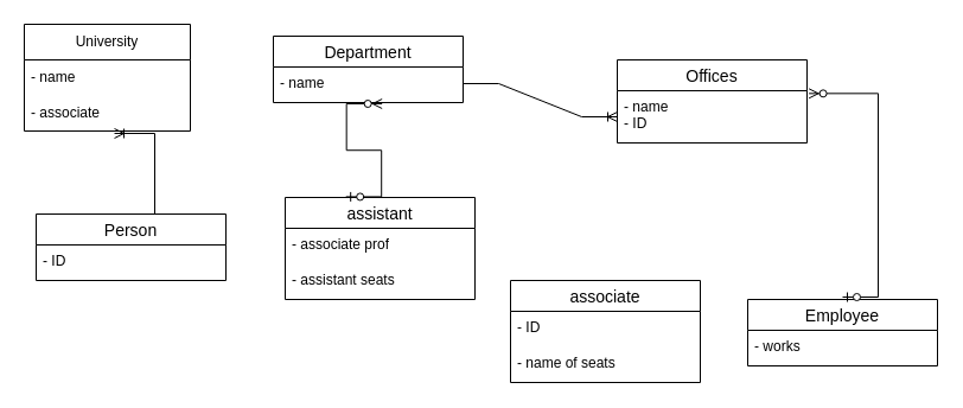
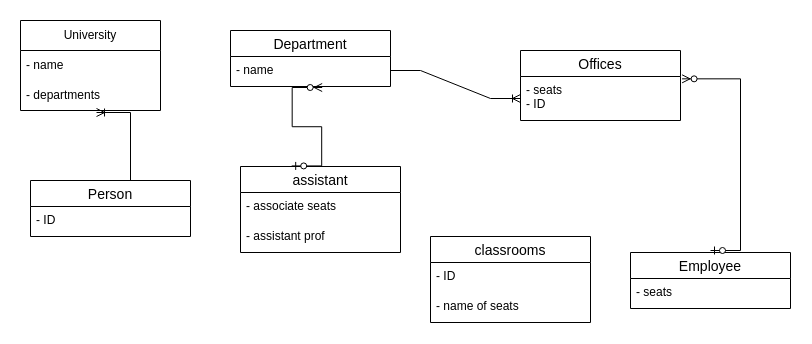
- <mxCell id="5" value="- associate" style="text;strokeColor=none;fillColor=none;align=left;verticalAlign=middle;spacingLeft=4;spacingRight=4;overflow=hidden;points=[[0,0.5],[1,0.5]];portConstraint=eastwest;rotatable=0;whiteSpace=wrap;html=1;" vertex="1" parent="2"><mxGeometry y="60" width="140" height="30" as="geometry" /></mxCell>
+ <mxCell id="5" value="- departments" style="text;strokeColor=none;fillColor=none;align=left;verticalAlign=middle;spacingLeft=4;spacingRight=4;overflow=hidden;points=[[0,0.5],[1,0.5]];portConstraint=eastwest;rotatable=0;whiteSpace=wrap;html=1;" vertex="1" parent="2"><mxGeometry y="60" width="140" height="30" as="geometry" /></mxCell>
- <mxCell id="9" value="- name&amp;nbsp;&lt;br&gt;- ID&lt;br&gt;" style="text;strokeColor=none;fillColor=none;spacingLeft=4;spacingRight=4;overflow=hidden;rotatable=0;points=[[0,0.5],[1,0.5]];portConstraint=eastwest;fontSize=12;whiteSpace=wrap;html=1;" vertex="1" parent="8"><mxGeometry y="26" width="160" height="44" as="geometry" /></mxCell>
+ <mxCell id="9" value="- seats&amp;nbsp;&lt;br&gt;- ID&lt;br&gt;" style="text;strokeColor=none;fillColor=none;spacingLeft=4;spacingRight=4;overflow=hidden;rotatable=0;points=[[0,0.5],[1,0.5]];portConstraint=eastwest;fontSize=12;whiteSpace=wrap;html=1;" vertex="1" parent="8"><mxGeometry y="26" width="160" height="44" as="geometry" /></mxCell>
- <mxCell id="14" value="- associate prof" style="text;strokeColor=none;fillColor=none;spacingLeft=4;spacingRight=4;overflow=hidden;rotatable=0;points=[[0,0.5],[1,0.5]];portConstraint=eastwest;fontSize=12;whiteSpace=wrap;html=1;" vertex="1" parent="13"><mxGeometry y="26" width="160" height="30" as="geometry" /></mxCell>
+ <mxCell id="14" value="- associate seats" style="text;strokeColor=none;fillColor=none;spacingLeft=4;spacingRight=4;overflow=hidden;rotatable=0;points=[[0,0.5],[1,0.5]];portConstraint=eastwest;fontSize=12;whiteSpace=wrap;html=1;" vertex="1" parent="13"><mxGeometry y="26" width="160" height="30" as="geometry" /></mxCell>
- <mxCell id="15" value="- assistant seats" style="text;strokeColor=none;fillColor=none;spacingLeft=4;spacingRight=4;overflow=hidden;rotatable=0;points=[[0,0.5],[1,0.5]];portConstraint=eastwest;fontSize=12;whiteSpace=wrap;html=1;" vertex="1" parent="13"><mxGeometry y="56" width="160" height="30" as="geometry" /></mxCell>
+ <mxCell id="15" value="- assistant prof" style="text;strokeColor=none;fillColor=none;spacingLeft=4;spacingRight=4;overflow=hidden;rotatable=0;points=[[0,0.5],[1,0.5]];portConstraint=eastwest;fontSize=12;whiteSpace=wrap;html=1;" vertex="1" parent="13"><mxGeometry y="56" width="160" height="30" as="geometry" /></mxCell>
- <mxCell id="16" value="associate" style="swimlane;fontStyle=0;childLayout=stackLayout;horizontal=1;startSize=26;horizontalStack=0;resizeParent=1;resizeParentMax=0;resizeLast=0;collapsible=1;marginBottom=0;align=center;fontSize=14;" vertex="1" parent="1"><mxGeometry x="430" y="236" width="160" height="86" as="geometry" /></mxCell>
+ <mxCell id="16" value="classrooms" style="swimlane;fontStyle=0;childLayout=stackLayout;horizontal=1;startSize=26;horizontalStack=0;resizeParent=1;resizeParentMax=0;resizeLast=0;collapsible=1;marginBottom=0;align=center;fontSize=14;" vertex="1" parent="1"><mxGeometry x="430" y="236" width="160" height="86" as="geometry" /></mxCell>
- <mxCell id="21" value="- works" style="text;strokeColor=none;fillColor=none;spacingLeft=4;spacingRight=4;overflow=hidden;rotatable=0;points=[[0,0.5],[1,0.5]];portConstraint=eastwest;fontSize=12;whiteSpace=wrap;html=1;" vertex="1" parent="20"><mxGeometry y="26" width="160" height="30" as="geometry" /></mxCell>
+ <mxCell id="21" value="- seats" style="text;strokeColor=none;fillColor=none;spacingLeft=4;spacingRight=4;overflow=hidden;rotatable=0;points=[[0,0.5],[1,0.5]];portConstraint=eastwest;fontSize=12;whiteSpace=wrap;html=1;" vertex="1" parent="20"><mxGeometry y="26" width="160" height="30" as="geometry" /></mxCell>
